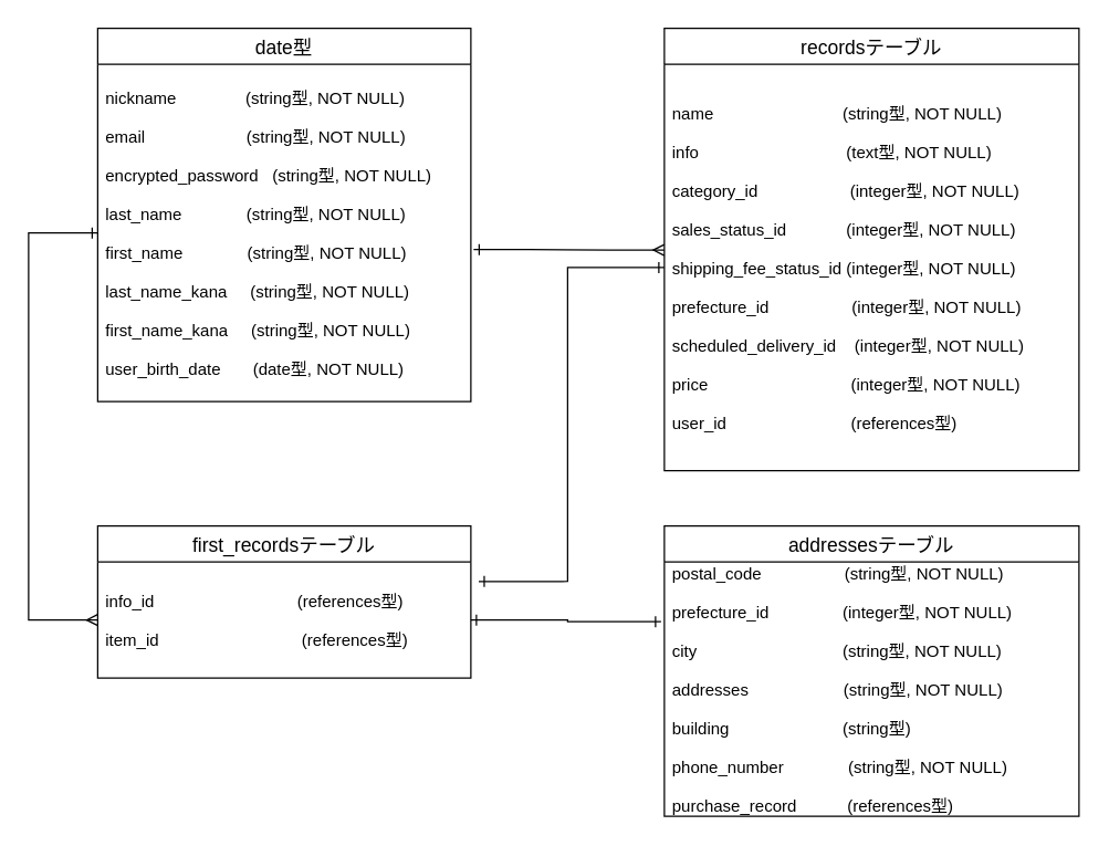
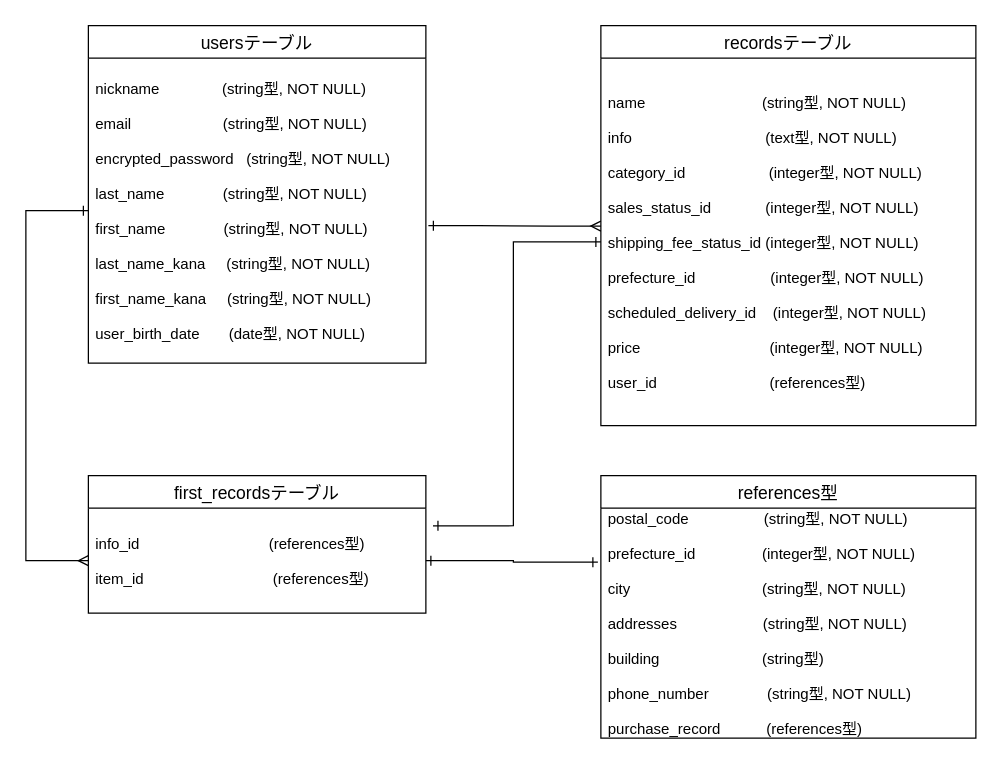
- <mxCell id="2" value="date型" style="swimlane;fontStyle=0;childLayout=stackLayout;horizontal=1;startSize=26;horizontalStack=0;resizeParent=1;resizeParentMax=0;resizeLast=0;collapsible=1;marginBottom=0;align=center;fontSize=14;" parent="1" vertex="1"><mxGeometry x="70" y="20" width="270" height="270" as="geometry" /></mxCell>
+ <mxCell id="2" value="usersテーブル" style="swimlane;fontStyle=0;childLayout=stackLayout;horizontal=1;startSize=26;horizontalStack=0;resizeParent=1;resizeParentMax=0;resizeLast=0;collapsible=1;marginBottom=0;align=center;fontSize=14;" parent="1" vertex="1"><mxGeometry x="70" y="20" width="270" height="270" as="geometry" /></mxCell>
- <mxCell id="9" value="addressesテーブル" style="swimlane;fontStyle=0;childLayout=stackLayout;horizontal=1;startSize=26;horizontalStack=0;resizeParent=1;resizeParentMax=0;resizeLast=0;collapsible=1;marginBottom=0;align=center;fontSize=14;" parent="1" vertex="1"><mxGeometry x="480" y="380" width="300" height="210" as="geometry" /></mxCell>
+ <mxCell id="9" value="references型" style="swimlane;fontStyle=0;childLayout=stackLayout;horizontal=1;startSize=26;horizontalStack=0;resizeParent=1;resizeParentMax=0;resizeLast=0;collapsible=1;marginBottom=0;align=center;fontSize=14;" parent="1" vertex="1"><mxGeometry x="480" y="380" width="300" height="210" as="geometry" /></mxCell>
